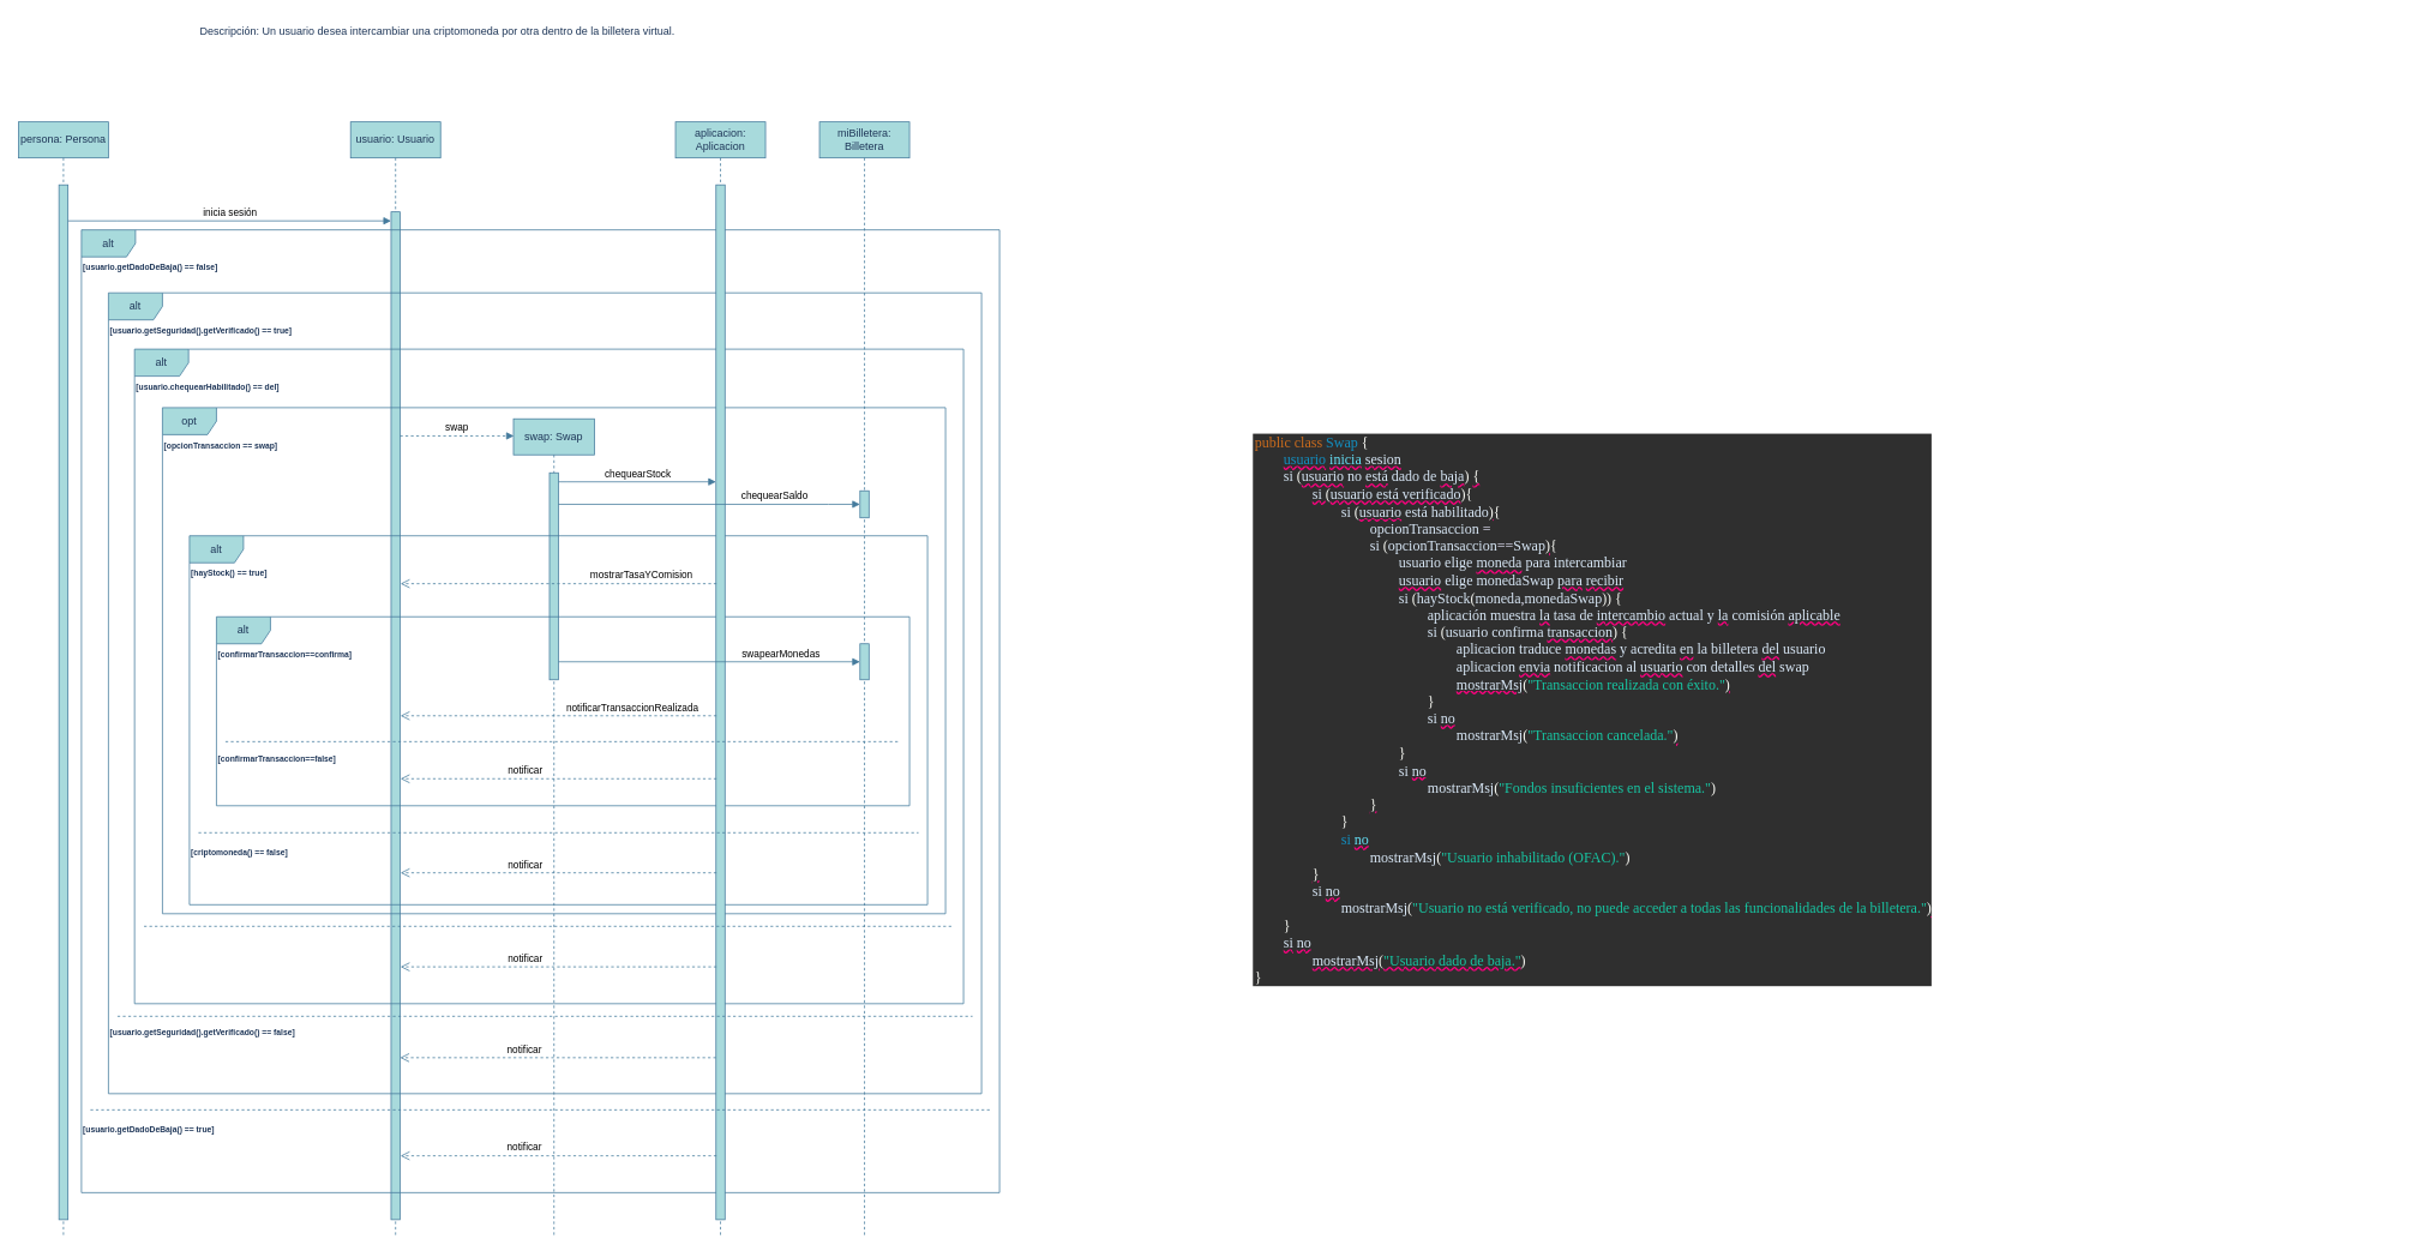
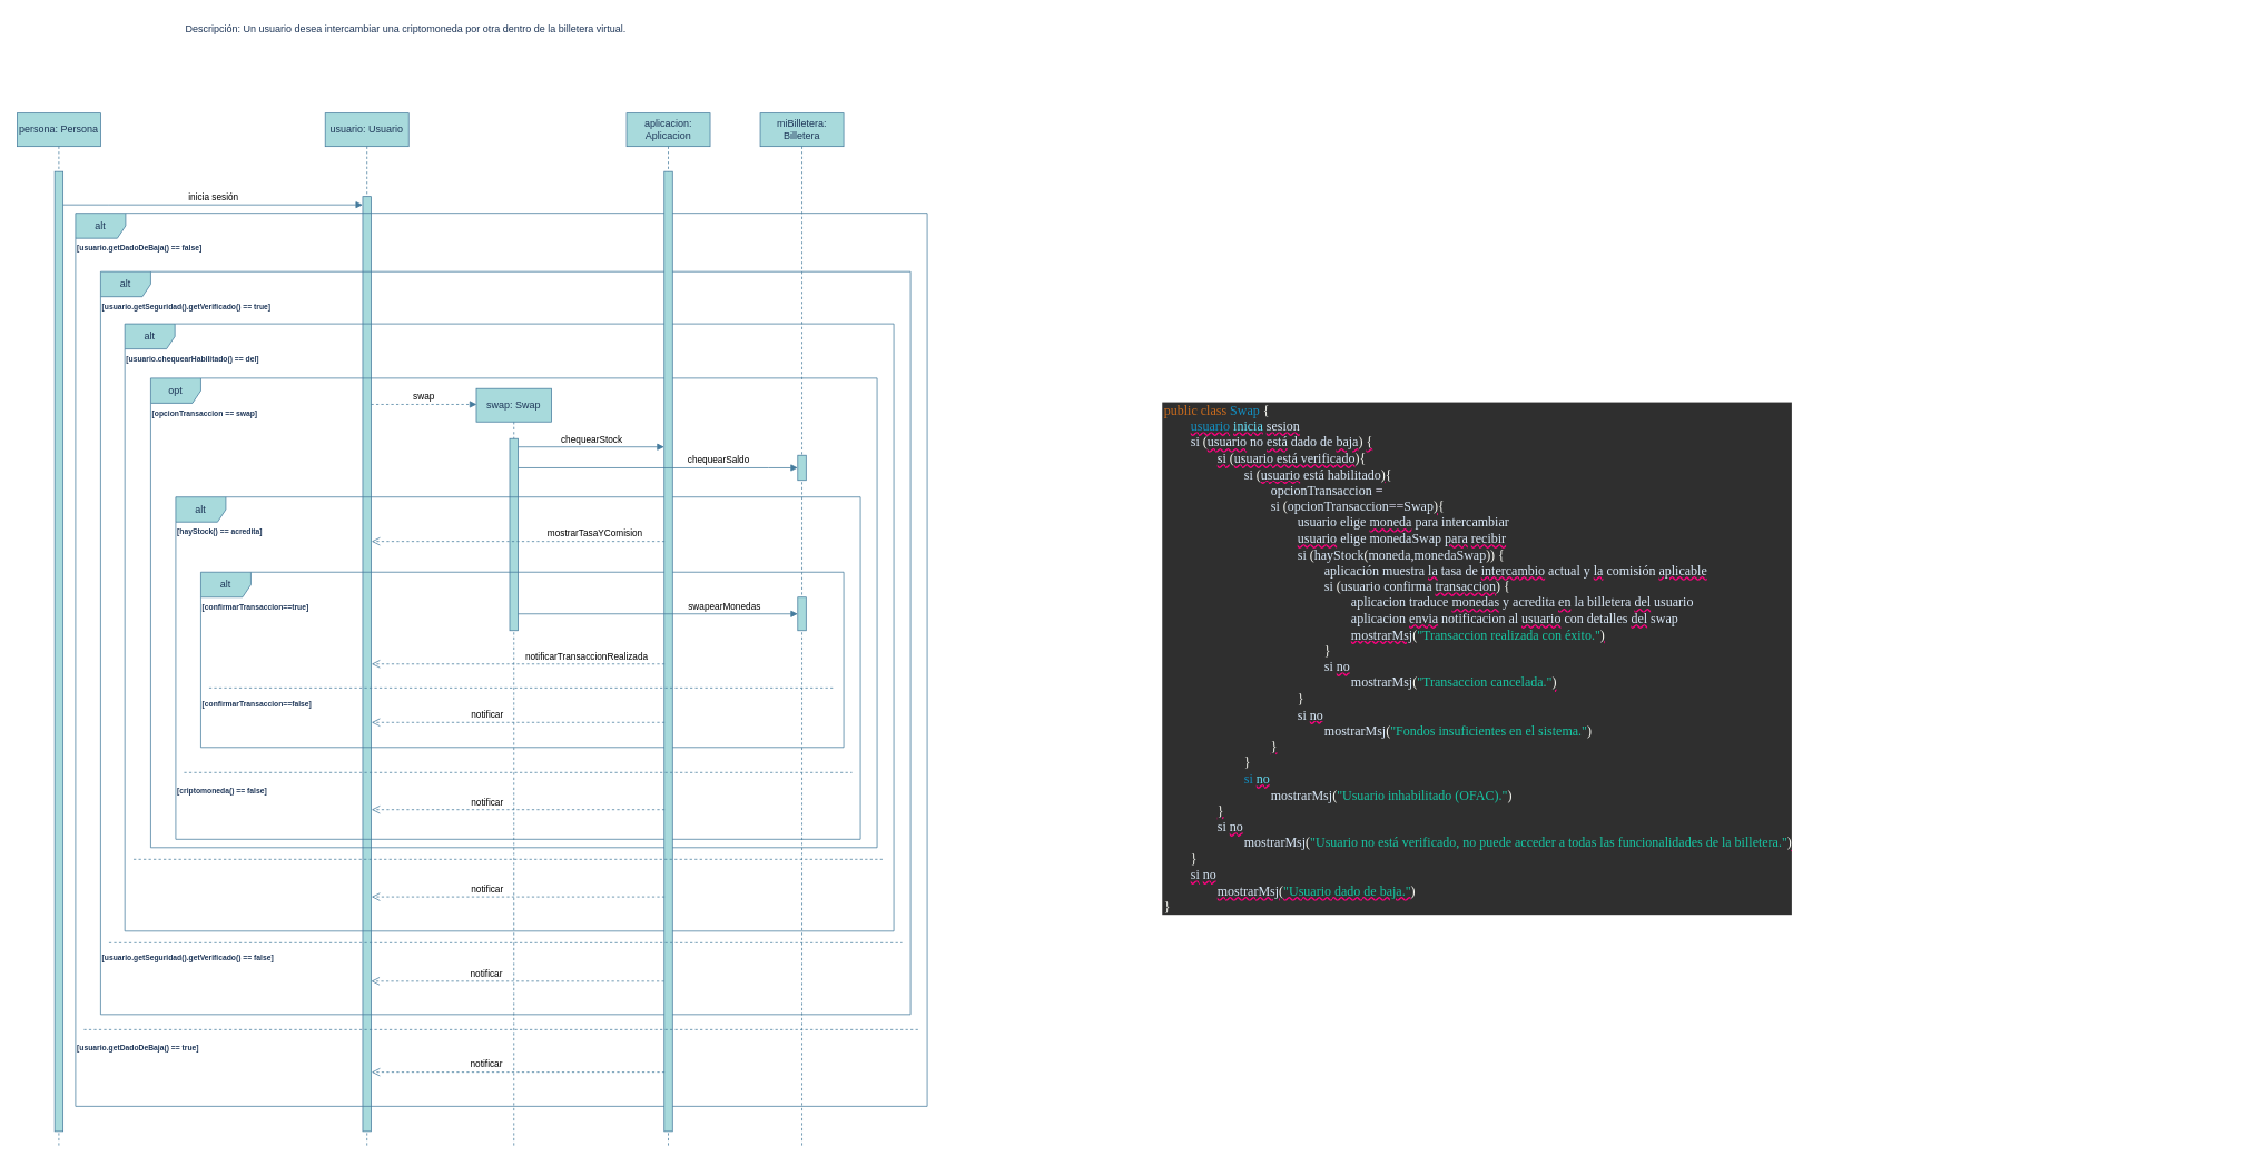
- <mxCell id="23" value="[hayStock() == true]" style="text;whiteSpace=wrap;html=1;fontColor=#1D3557;fontStyle=1;fontSize=9;" parent="1" vertex="1"><mxGeometry x="210" y="625" width="210" height="47.44" as="geometry" /></mxCell>
+ <mxCell id="23" value="[hayStock() == acredita]" style="text;whiteSpace=wrap;html=1;fontColor=#1D3557;fontStyle=1;fontSize=9;" parent="1" vertex="1"><mxGeometry x="210" y="625" width="210" height="47.44" as="geometry" /></mxCell>
- <mxCell id="26" value="[confirmarTransaccion==confirma]" style="text;whiteSpace=wrap;html=1;fontColor=#1D3557;fontStyle=1;fontSize=9;" parent="1" vertex="1"><mxGeometry x="240" y="715" width="210" height="47.44" as="geometry" /></mxCell>
+ <mxCell id="26" value="[confirmarTransaccion==true]" style="text;whiteSpace=wrap;html=1;fontColor=#1D3557;fontStyle=1;fontSize=9;" parent="1" vertex="1"><mxGeometry x="240" y="715" width="210" height="47.44" as="geometry" /></mxCell>
